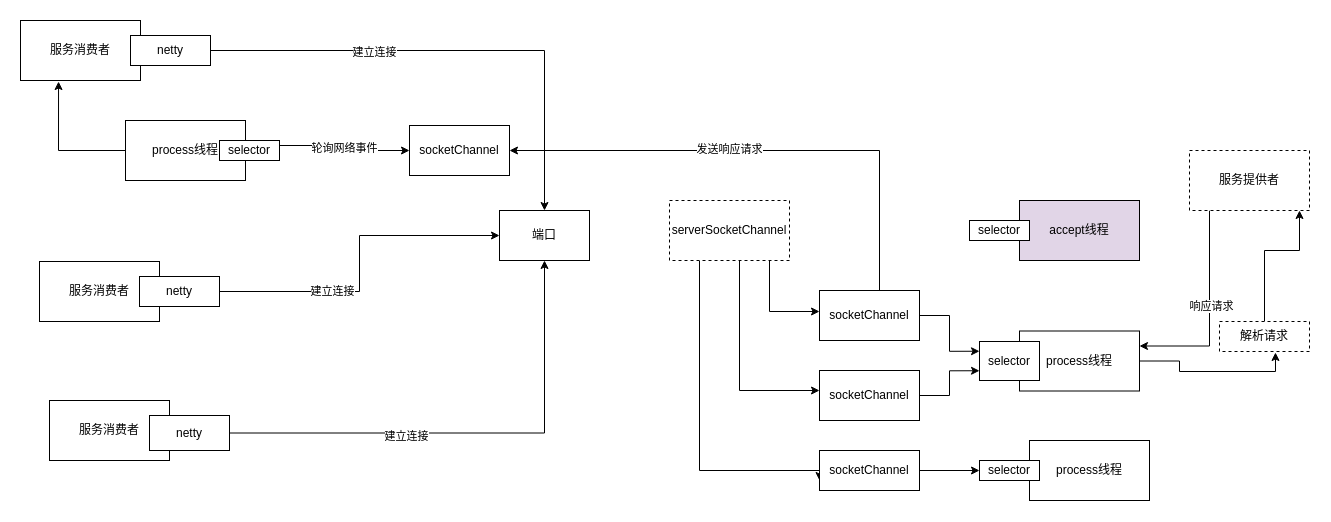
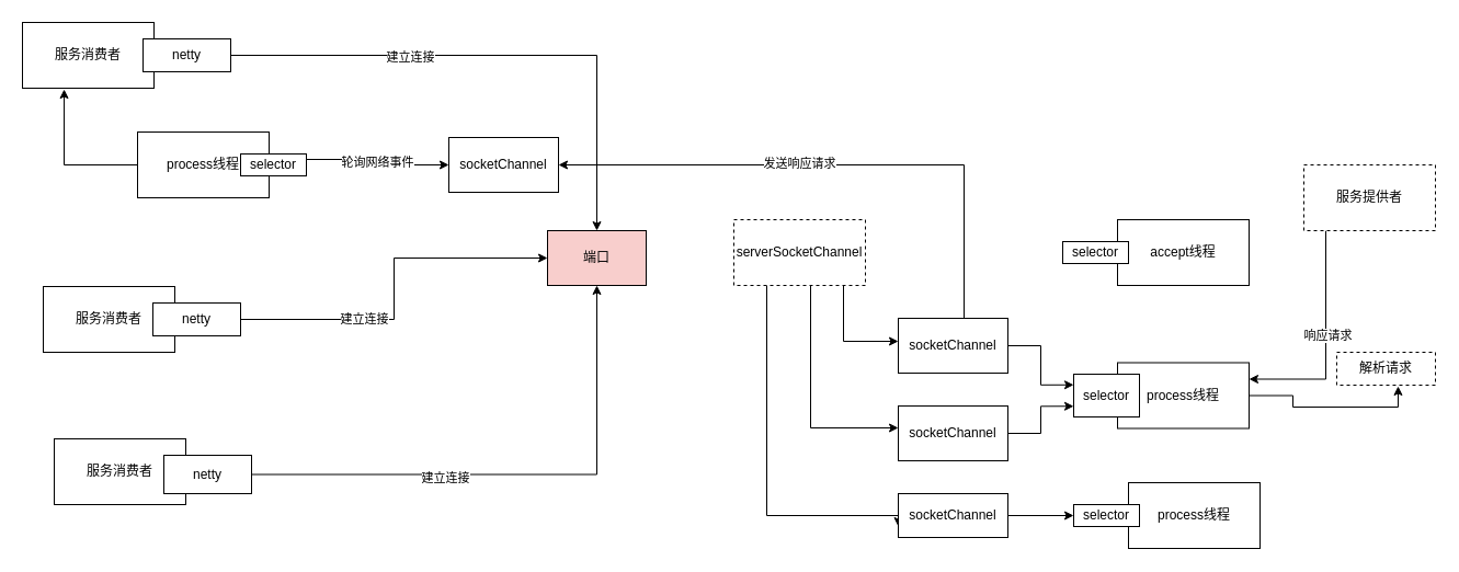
- <mxCell id="5" value="accept线程" style="rounded=0;whiteSpace=wrap;html=1;fillColor=#e1d5e7;" parent="1" vertex="1"><mxGeometry x="1019" y="200" width="120" height="60" as="geometry" /></mxCell>
+ <mxCell id="5" value="accept线程" style="rounded=0;whiteSpace=wrap;html=1;" parent="1" vertex="1"><mxGeometry x="1019" y="200" width="120" height="60" as="geometry" /></mxCell>
- <mxCell id="10" value="端口" style="rounded=0;whiteSpace=wrap;html=1;" parent="1" vertex="1"><mxGeometry x="499" y="210" width="90" height="50" as="geometry" /></mxCell>
+ <mxCell id="10" value="端口" style="rounded=0;whiteSpace=wrap;html=1;fillColor=#f8cecc;" parent="1" vertex="1"><mxGeometry x="499" y="210" width="90" height="50" as="geometry" /></mxCell>
- <mxCell id="38" style="edgeStyle=orthogonalEdgeStyle;rounded=0;orthogonalLoop=1;jettySize=auto;html=1;" edge="1" parent="1" source="39" target="4"><mxGeometry relative="1" as="geometry"><mxPoint x="1289" y="250" as="targetPoint" /><Array as="points"><mxPoint x="1264" y="250" /><mxPoint x="1299" y="250" /></Array></mxGeometry></mxCell>
